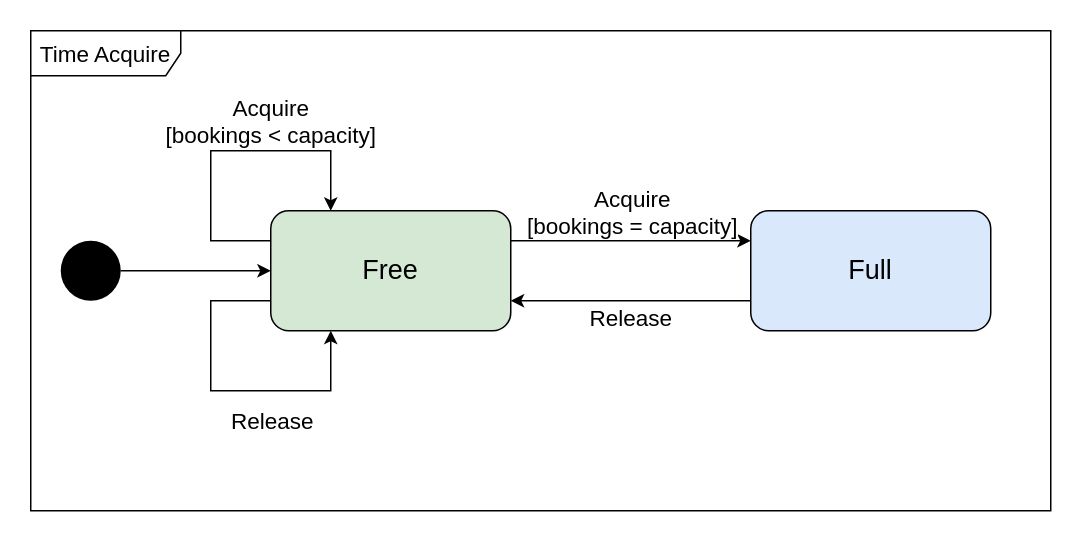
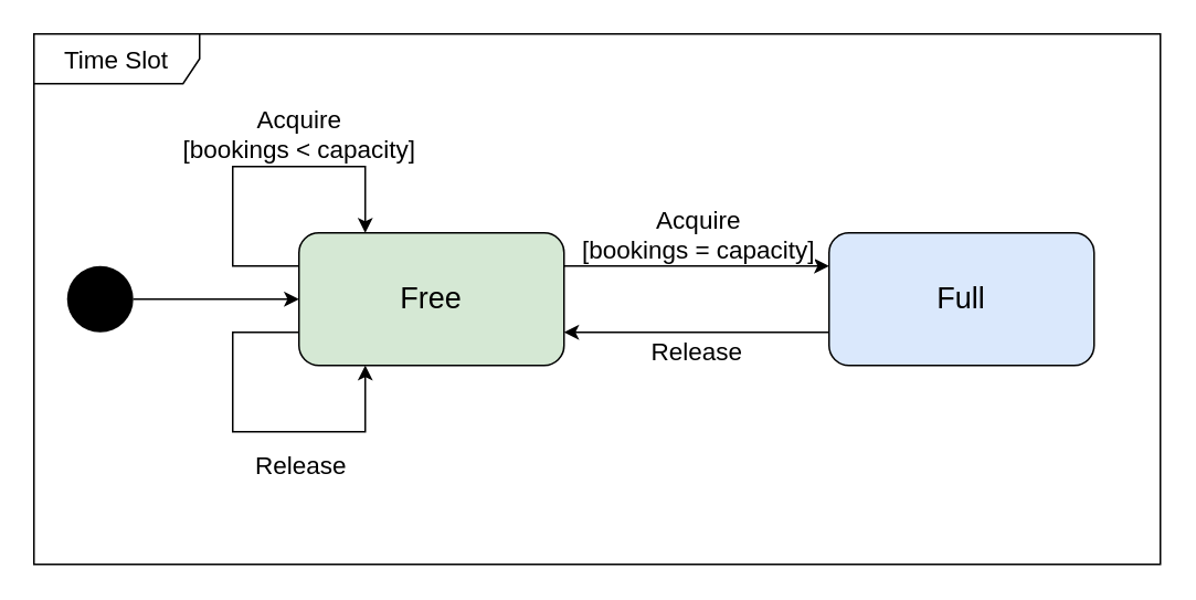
- <mxCell id="2" value="Time Acquire" style="shape=umlFrame;whiteSpace=wrap;html=1;fontSize=15;width=100;height=30;" parent="1" vertex="1"><mxGeometry x="20" y="20" width="680" height="320" as="geometry" /></mxCell>
+ <mxCell id="2" value="Time Slot" style="shape=umlFrame;whiteSpace=wrap;html=1;fontSize=15;width=100;height=30;" parent="1" vertex="1"><mxGeometry x="20" y="20" width="680" height="320" as="geometry" /></mxCell>
